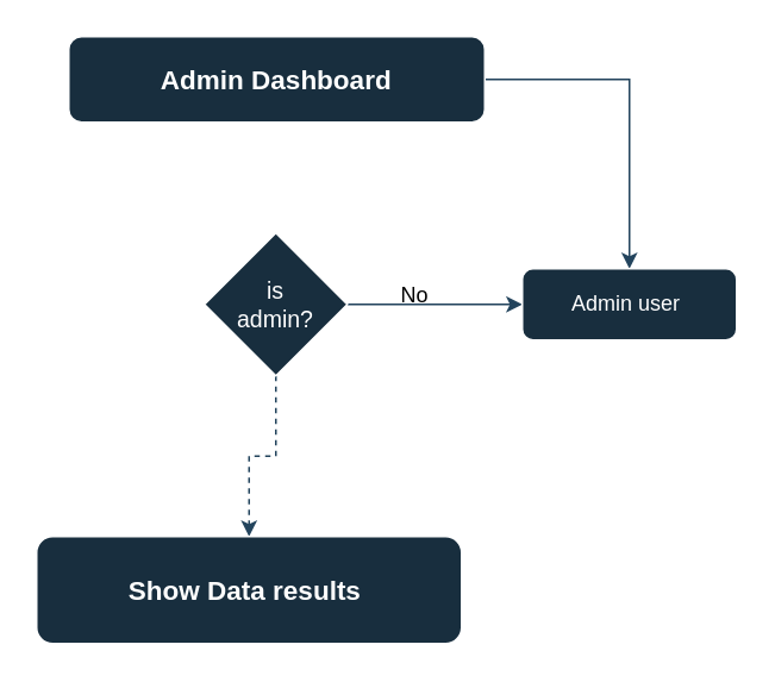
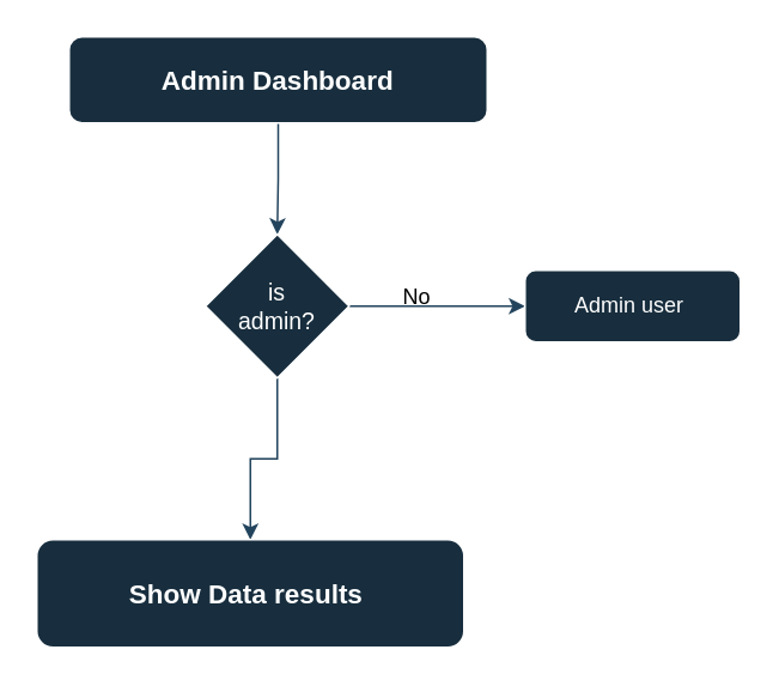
- <mxCell id="2" value="" style="edgeStyle=orthogonalEdgeStyle;rounded=0;orthogonalLoop=1;jettySize=auto;html=1;strokeColor=#23445D;" edge="1" parent="1" source="3" target="5"><mxGeometry relative="1" as="geometry" /></mxCell>
+ <mxCell id="2" value="" style="edgeStyle=orthogonalEdgeStyle;rounded=0;orthogonalLoop=1;jettySize=auto;html=1;strokeColor=#23445D;" edge="1" parent="1" source="3" target="7"><mxGeometry relative="1" as="geometry" /></mxCell>
- <mxCell id="6" value="" style="edgeStyle=orthogonalEdgeStyle;rounded=0;orthogonalLoop=1;jettySize=auto;html=1;strokeColor=#23445D;dashed=1;" edge="1" parent="1" source="7" target="9"><mxGeometry relative="1" as="geometry" /></mxCell>
+ <mxCell id="6" value="" style="edgeStyle=orthogonalEdgeStyle;rounded=0;orthogonalLoop=1;jettySize=auto;html=1;strokeColor=#23445D;" edge="1" parent="1" source="7" target="9"><mxGeometry relative="1" as="geometry" /></mxCell>
